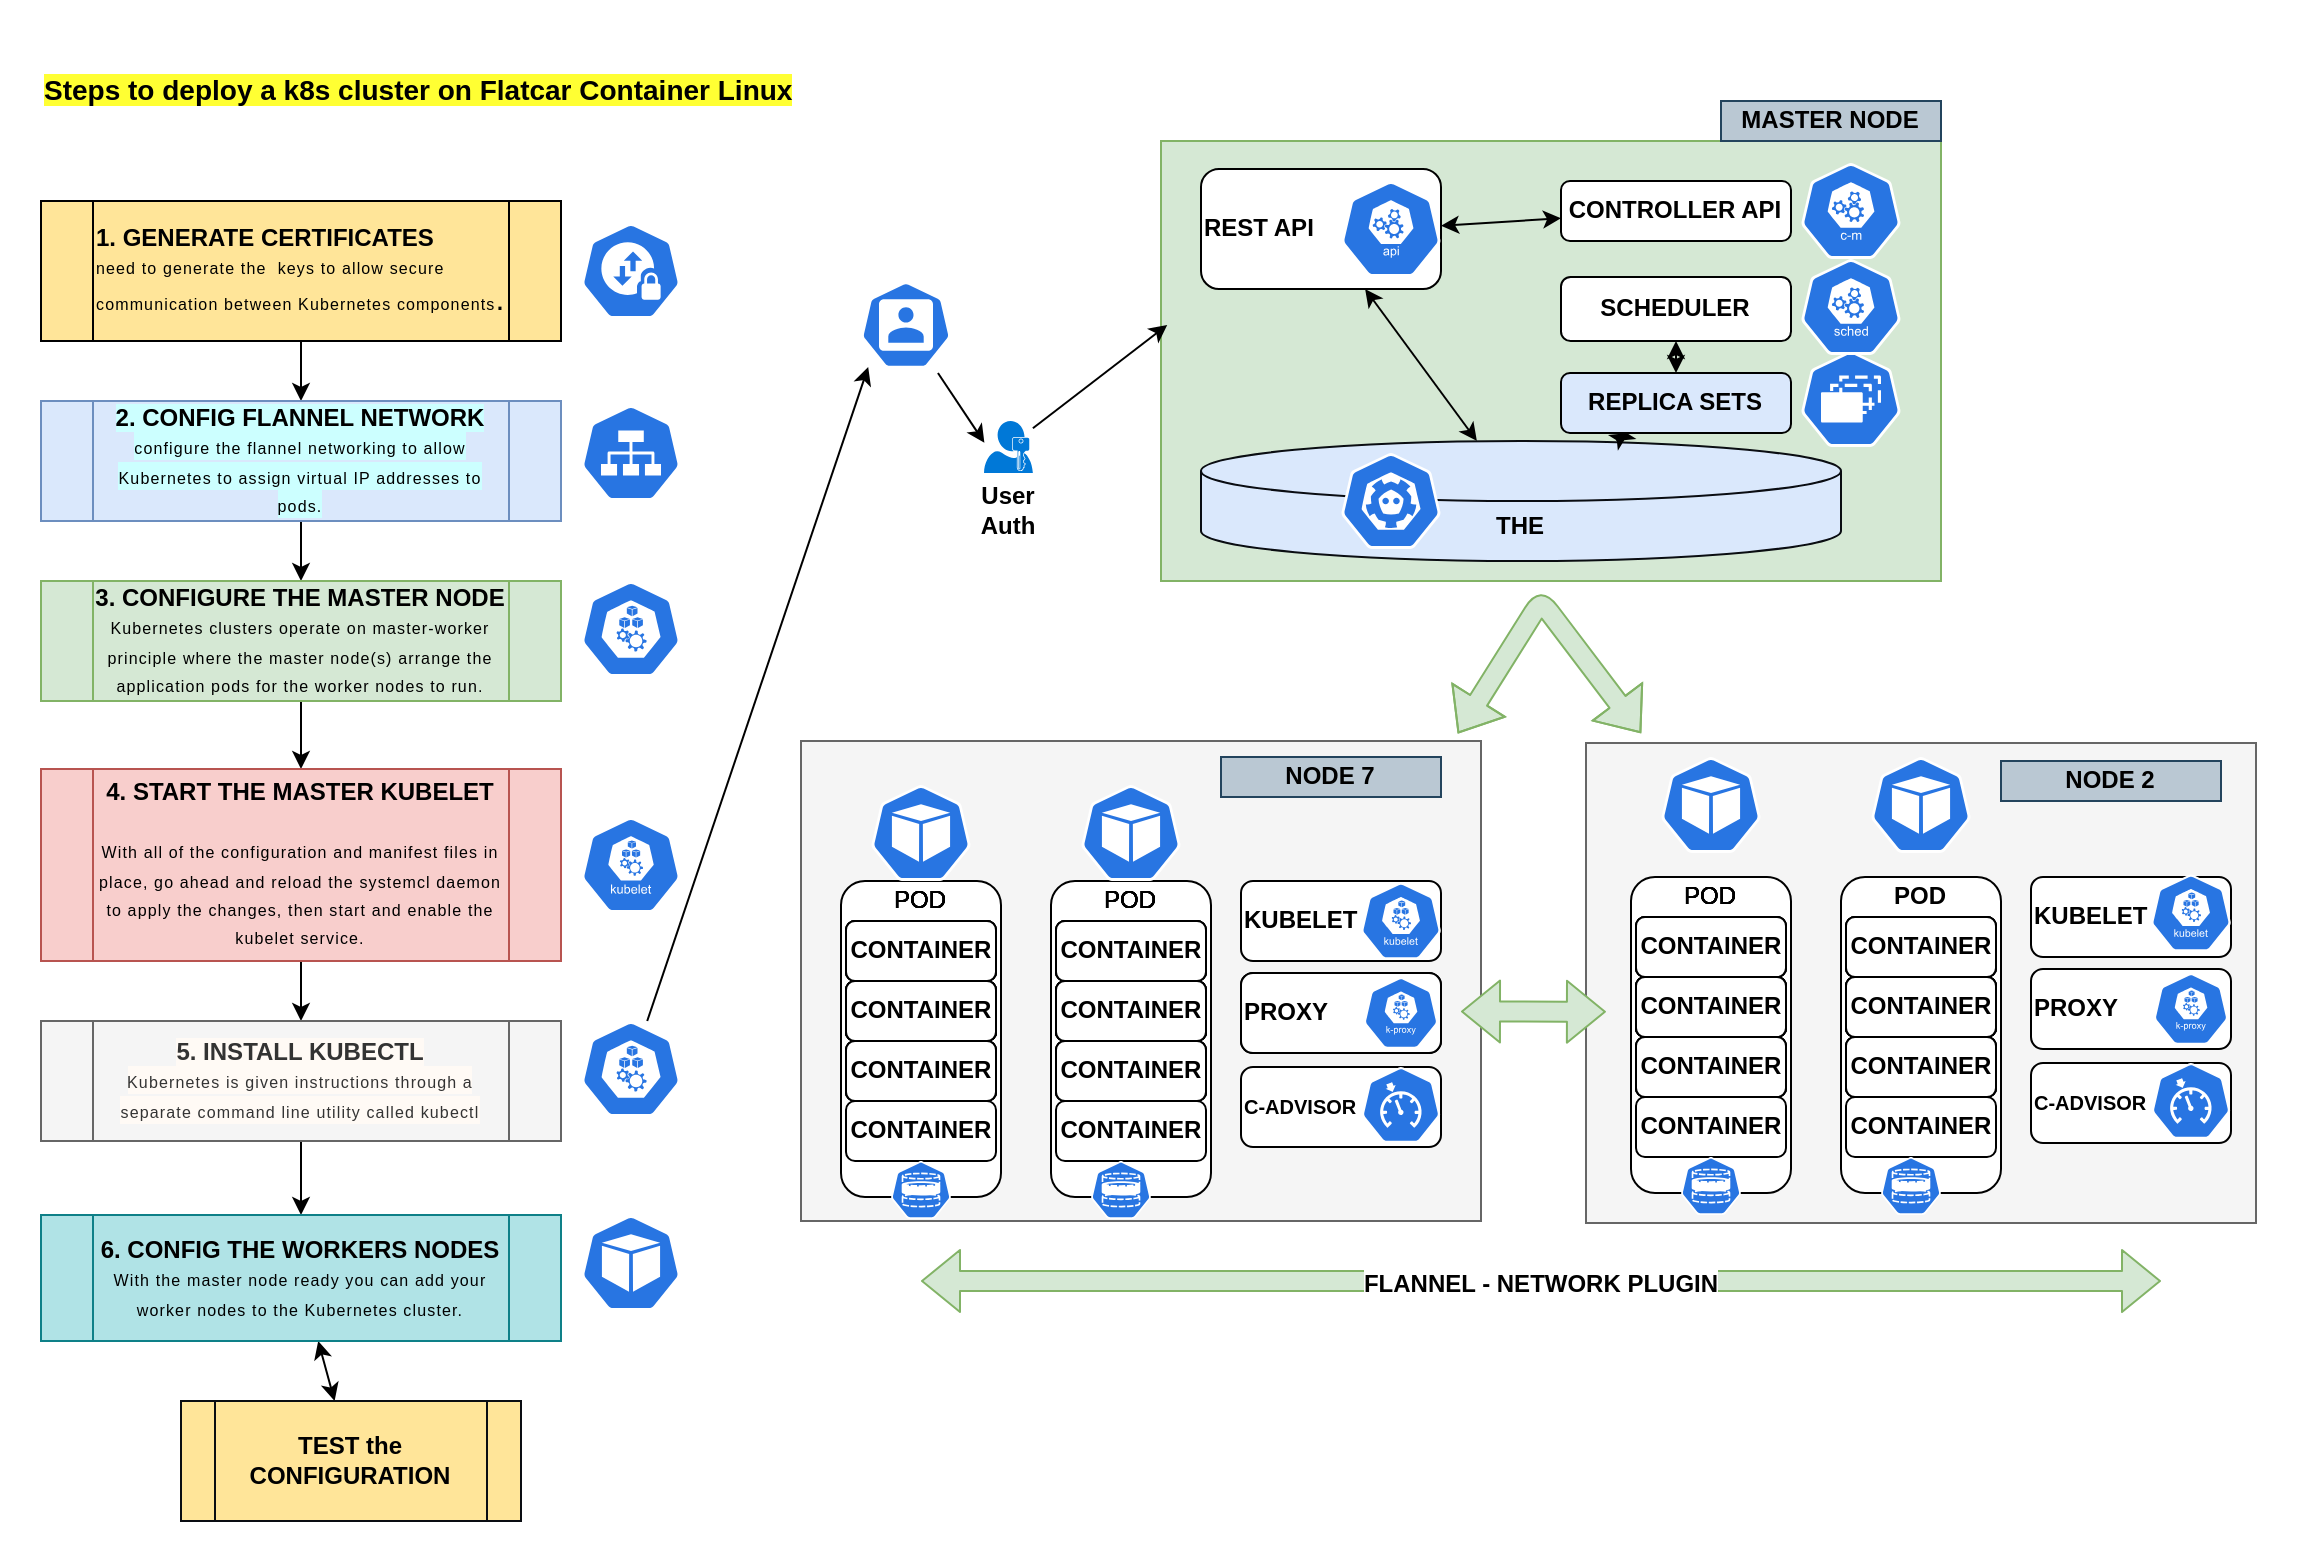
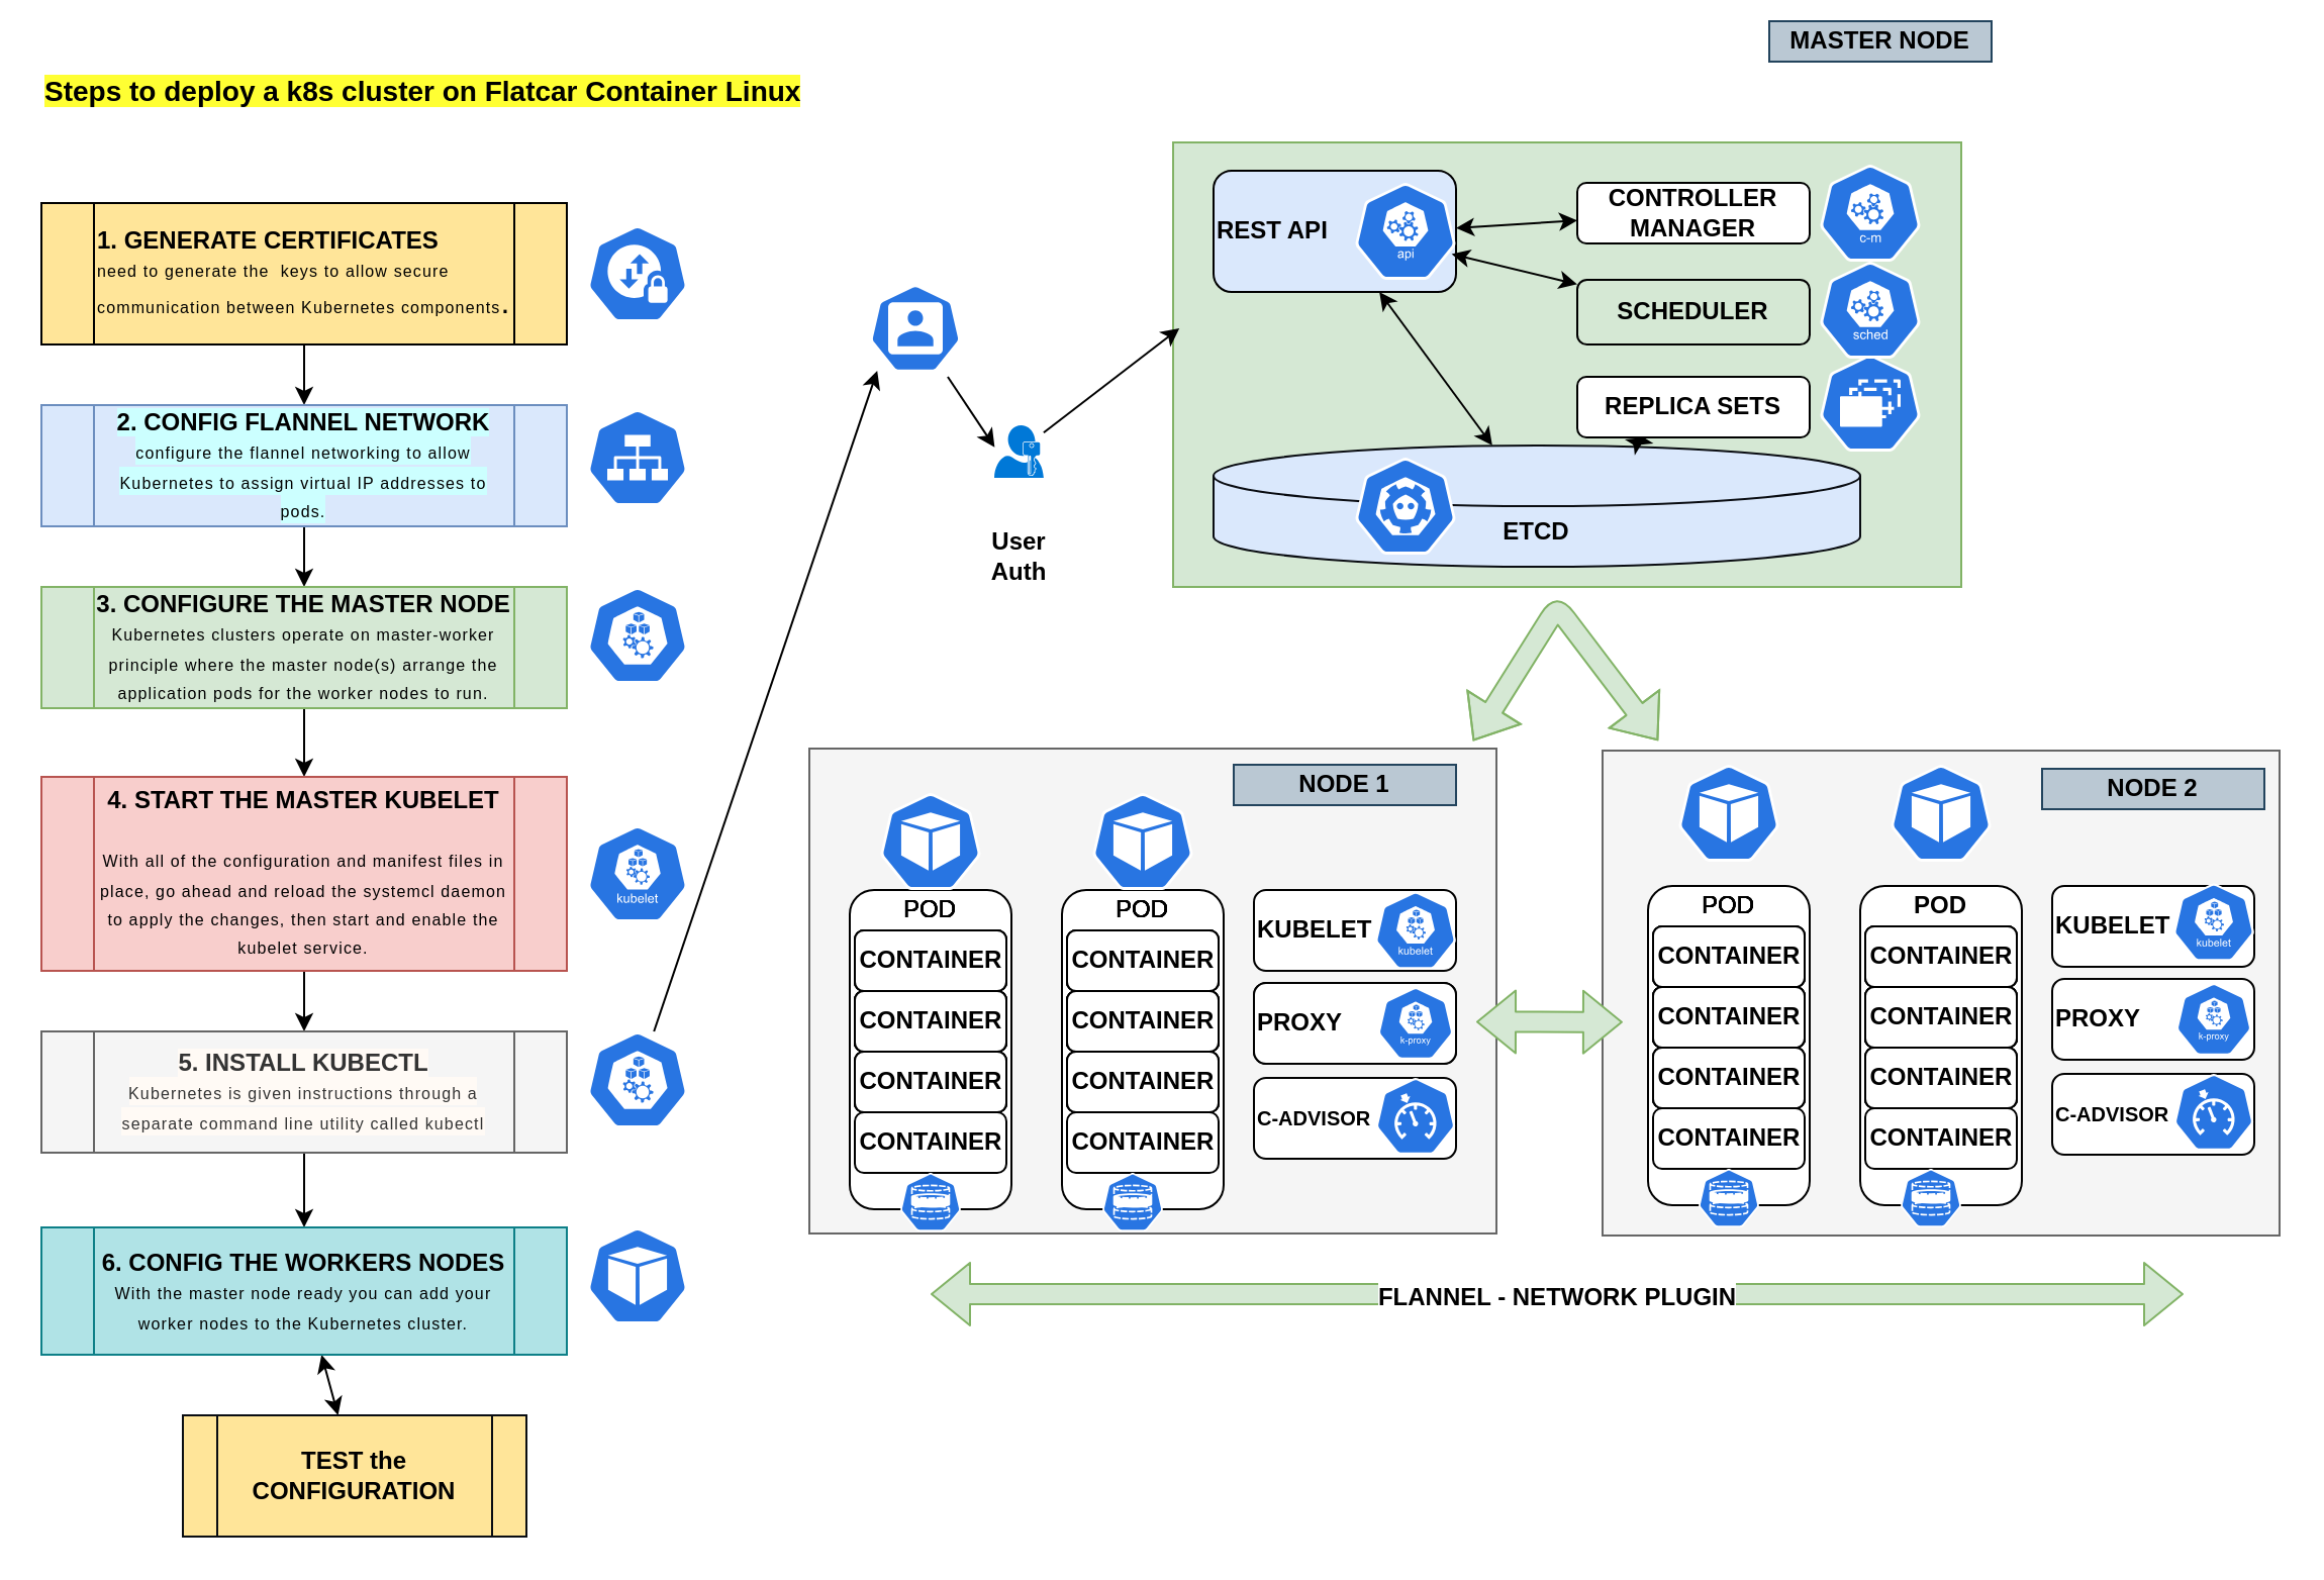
- <mxCell id="30" value="&lt;b&gt;MASTER NODE&lt;/b&gt;" style="text;html=1;strokeColor=#23445d;fillColor=#bac8d3;align=center;verticalAlign=middle;whiteSpace=wrap;rounded=0;" vertex="1" parent="1"><mxGeometry x="860" y="50" width="110" height="20" as="geometry" /></mxCell>
+ <mxCell id="30" value="&lt;b&gt;MASTER NODE&lt;/b&gt;" style="text;html=1;strokeColor=#23445d;fillColor=#bac8d3;align=center;verticalAlign=middle;whiteSpace=wrap;rounded=0;" vertex="1" parent="1"><mxGeometry x="875" y="10" width="110" height="20" as="geometry" /></mxCell>
- <mxCell id="26" value="&lt;b&gt;CONTROLLER API&lt;/b&gt;" style="rounded=1;whiteSpace=wrap;html=1;" vertex="1" parent="1"><mxGeometry x="780" y="90" width="115" height="30" as="geometry" /></mxCell>
+ <mxCell id="26" value="&lt;b&gt;CONTROLLER MANAGER&lt;/b&gt;" style="rounded=1;whiteSpace=wrap;html=1;" vertex="1" parent="1"><mxGeometry x="780" y="90" width="115" height="30" as="geometry" /></mxCell>
- <mxCell id="24" value="&lt;b&gt;REST API&lt;/b&gt;" style="rounded=1;whiteSpace=wrap;html=1;align=left;" vertex="1" parent="1"><mxGeometry x="600" y="84" width="120" height="60" as="geometry" /></mxCell>
+ <mxCell id="24" value="&lt;b&gt;REST API&lt;/b&gt;" style="rounded=1;whiteSpace=wrap;html=1;align=left;fillColor=#dae8fc;" vertex="1" parent="1"><mxGeometry x="600" y="84" width="120" height="60" as="geometry" /></mxCell>
- <mxCell id="28" value="&lt;b&gt;SCHEDULER&lt;/b&gt;" style="rounded=1;whiteSpace=wrap;html=1;" vertex="1" parent="1"><mxGeometry x="780" y="138" width="115" height="32" as="geometry" /></mxCell>
+ <mxCell id="28" value="&lt;b&gt;SCHEDULER&lt;/b&gt;" style="rounded=1;whiteSpace=wrap;html=1;fillColor=#d5e8d4;" vertex="1" parent="1"><mxGeometry x="780" y="138" width="115" height="32" as="geometry" /></mxCell>
- <mxCell id="27" style="edgeStyle=none;rounded=0;orthogonalLoop=1;jettySize=auto;html=1;shadow=0;startArrow=classic;startFill=1;" edge="1" parent="1" source="28" target="40"><mxGeometry relative="1" as="geometry" /></mxCell>
+ <mxCell id="27" style="edgeStyle=none;rounded=0;orthogonalLoop=1;jettySize=auto;html=1;entryX=0.982;entryY=0.688;entryDx=0;entryDy=0;entryPerimeter=0;shadow=0;startArrow=classic;startFill=1;" edge="1" parent="1" source="28" target="24"><mxGeometry relative="1" as="geometry" /></mxCell>
- <mxCell id="40" value="&lt;b&gt;REPLICA SETS&lt;/b&gt;" style="rounded=1;whiteSpace=wrap;html=1;fillColor=#dae8fc;" vertex="1" parent="1"><mxGeometry x="780" y="186" width="115" height="30" as="geometry" /></mxCell>
+ <mxCell id="40" value="&lt;b&gt;REPLICA SETS&lt;/b&gt;" style="rounded=1;whiteSpace=wrap;html=1;" vertex="1" parent="1"><mxGeometry x="780" y="186" width="115" height="30" as="geometry" /></mxCell>
- <mxCell id="166" value="&lt;b&gt;User Auth&lt;/b&gt;" style="text;html=1;strokeColor=none;fillColor=none;align=center;verticalAlign=middle;whiteSpace=wrap;rounded=0;" vertex="1" parent="1"><mxGeometry x="483.72" y="245" width="40" height="20" as="geometry" /></mxCell>
+ <mxCell id="166" value="&lt;b&gt;User Auth&lt;/b&gt;" style="text;html=1;strokeColor=none;fillColor=none;align=center;verticalAlign=middle;whiteSpace=wrap;rounded=0;" vertex="1" parent="1"><mxGeometry x="483.72" y="265" width="40" height="20" as="geometry" /></mxCell>
- <mxCell id="29" value="&lt;b&gt;THE&lt;/b&gt;" style="shape=cylinder3;whiteSpace=wrap;html=1;boundedLbl=1;backgroundOutline=1;size=15;fillColor=#dae8fc;strokeColor=#0A0D12;" vertex="1" parent="1"><mxGeometry x="600" y="220" width="320" height="60" as="geometry" /></mxCell>
+ <mxCell id="29" value="&lt;b&gt;ETCD&lt;/b&gt;" style="shape=cylinder3;whiteSpace=wrap;html=1;boundedLbl=1;backgroundOutline=1;size=15;fillColor=#dae8fc;strokeColor=#0A0D12;" vertex="1" parent="1"><mxGeometry x="600" y="220" width="320" height="60" as="geometry" /></mxCell>
- <mxCell id="31" value="&lt;b&gt;NODE 7&lt;/b&gt;" style="text;html=1;strokeColor=#23445d;fillColor=#bac8d3;align=center;verticalAlign=middle;whiteSpace=wrap;rounded=0;" vertex="1" parent="1"><mxGeometry x="610" y="378" width="110" height="20" as="geometry" /></mxCell>
+ <mxCell id="31" value="&lt;b&gt;NODE 1&lt;/b&gt;" style="text;html=1;strokeColor=#23445d;fillColor=#bac8d3;align=center;verticalAlign=middle;whiteSpace=wrap;rounded=0;" vertex="1" parent="1"><mxGeometry x="610" y="378" width="110" height="20" as="geometry" /></mxCell>
- <mxCell id="158" value="&lt;b&gt;NODE 2&lt;/b&gt;" style="text;html=1;strokeColor=#23445d;fillColor=#bac8d3;align=center;verticalAlign=middle;whiteSpace=wrap;rounded=0;" vertex="1" parent="103"><mxGeometry x="200" y="2" width="110" height="20" as="geometry" /></mxCell>
+ <mxCell id="158" value="&lt;b&gt;NODE 2&lt;/b&gt;" style="text;html=1;strokeColor=#23445d;fillColor=#bac8d3;align=center;verticalAlign=middle;whiteSpace=wrap;rounded=0;" vertex="1" parent="103"><mxGeometry x="210" y="2" width="110" height="20" as="geometry" /></mxCell>
